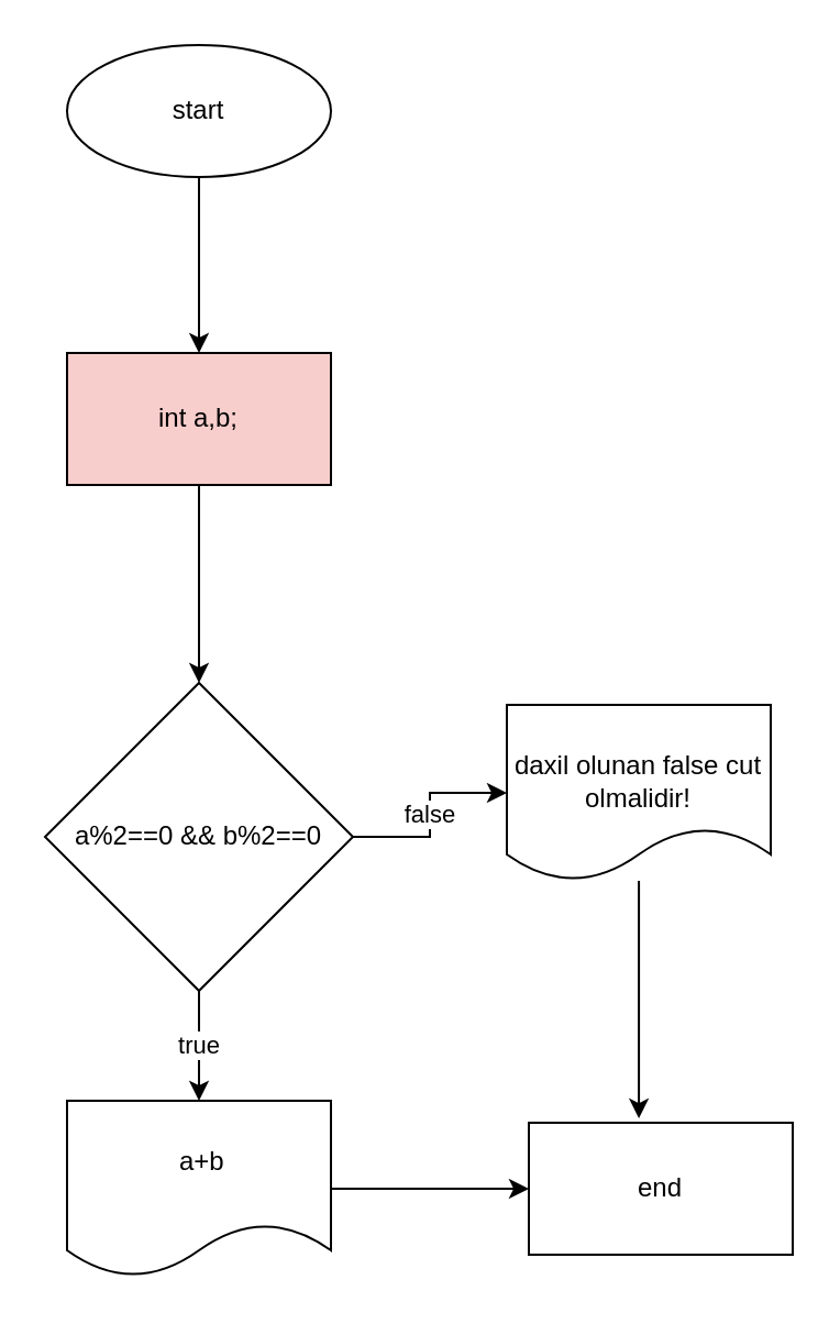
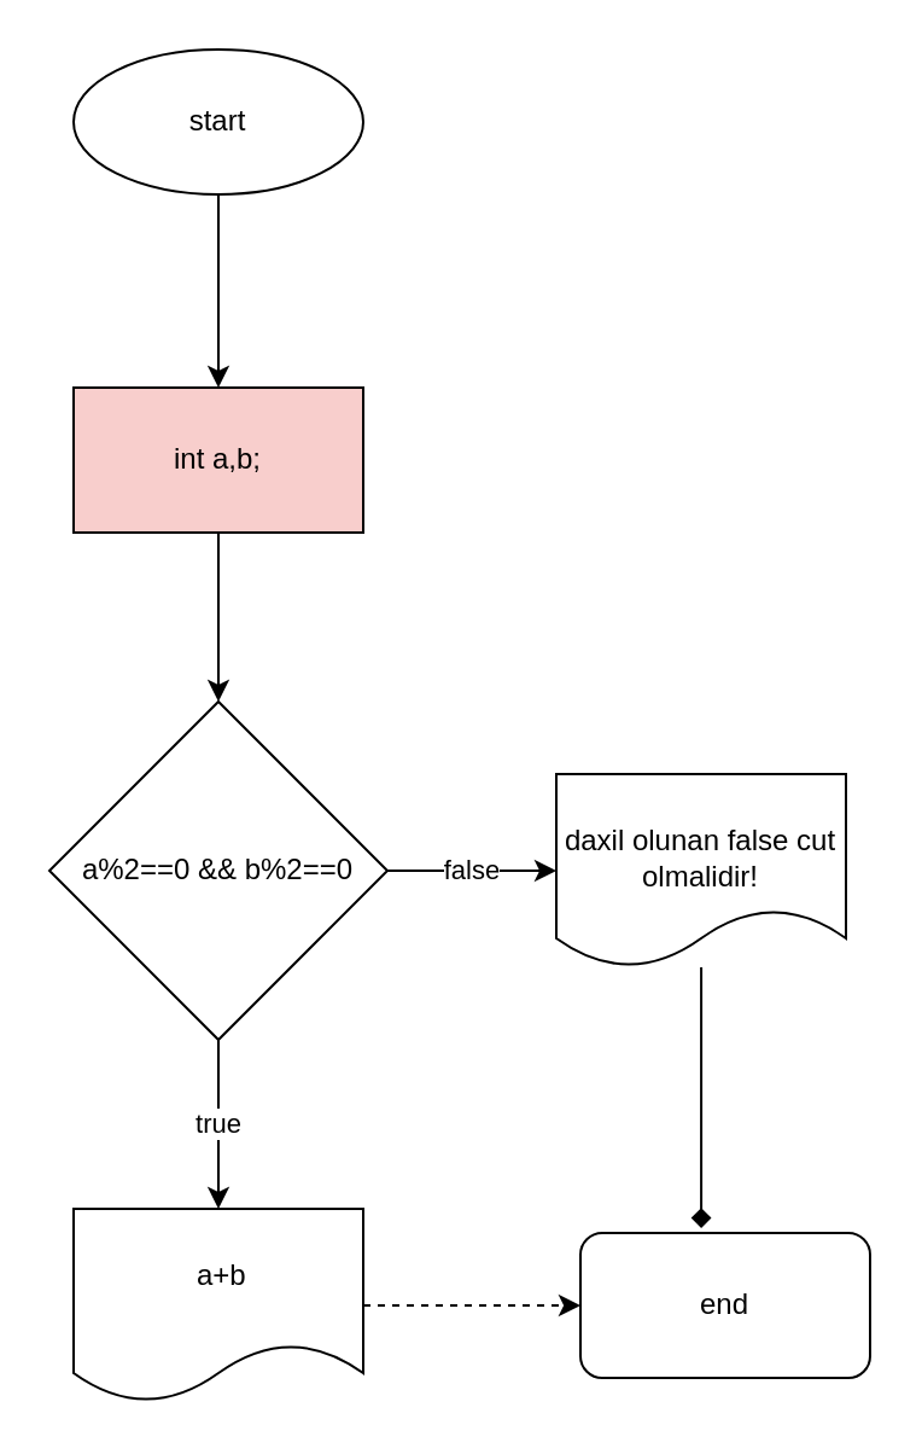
- <mxCell id="7" value="a%2==0 &amp;amp;&amp;amp; b%2==0" style="rhombus;whiteSpace=wrap;html=1;rounded=0;" parent="1" vertex="1"><mxGeometry x="20" y="310" width="140" height="140" as="geometry" /></mxCell>
+ <mxCell id="7" value="a%2==0 &amp;amp;&amp;amp; b%2==0" style="rhombus;whiteSpace=wrap;html=1;rounded=0;" parent="1" vertex="1"><mxGeometry x="20" y="290" width="140" height="140" as="geometry" /></mxCell>
- <mxCell id="13" style="edgeStyle=orthogonalEdgeStyle;rounded=0;orthogonalLoop=1;jettySize=auto;html=1;entryX=0.417;entryY=-0.033;entryDx=0;entryDy=0;entryPerimeter=0;" parent="1" source="10" target="11" edge="1"><mxGeometry relative="1" as="geometry" /></mxCell>
+ <mxCell id="13" style="edgeStyle=orthogonalEdgeStyle;rounded=0;orthogonalLoop=1;jettySize=auto;html=1;entryX=0.417;entryY=-0.033;entryDx=0;entryDy=0;entryPerimeter=0;endArrow=diamond;" parent="1" source="10" target="11" edge="1"><mxGeometry relative="1" as="geometry" /></mxCell>
- <mxCell id="12" style="edgeStyle=orthogonalEdgeStyle;rounded=0;orthogonalLoop=1;jettySize=auto;html=1;entryX=0;entryY=0.5;entryDx=0;entryDy=0;" parent="1" source="8" target="11" edge="1"><mxGeometry relative="1" as="geometry"><mxPoint x="230" y="540" as="targetPoint" /></mxGeometry></mxCell>
+ <mxCell id="12" style="edgeStyle=orthogonalEdgeStyle;rounded=0;orthogonalLoop=1;jettySize=auto;html=1;entryX=0;entryY=0.5;entryDx=0;entryDy=0;dashed=1;" parent="1" source="8" target="11" edge="1"><mxGeometry relative="1" as="geometry"><mxPoint x="230" y="540" as="targetPoint" /></mxGeometry></mxCell>
- <mxCell id="11" value="end" style="whiteSpace=wrap;html=1;rounded=0;" parent="1" vertex="1"><mxGeometry x="240" y="510" width="120" height="60" as="geometry" /></mxCell>
+ <mxCell id="11" value="end" style="rounded=1;whiteSpace=wrap;html=1;" parent="1" vertex="1"><mxGeometry x="240" y="510" width="120" height="60" as="geometry" /></mxCell>
